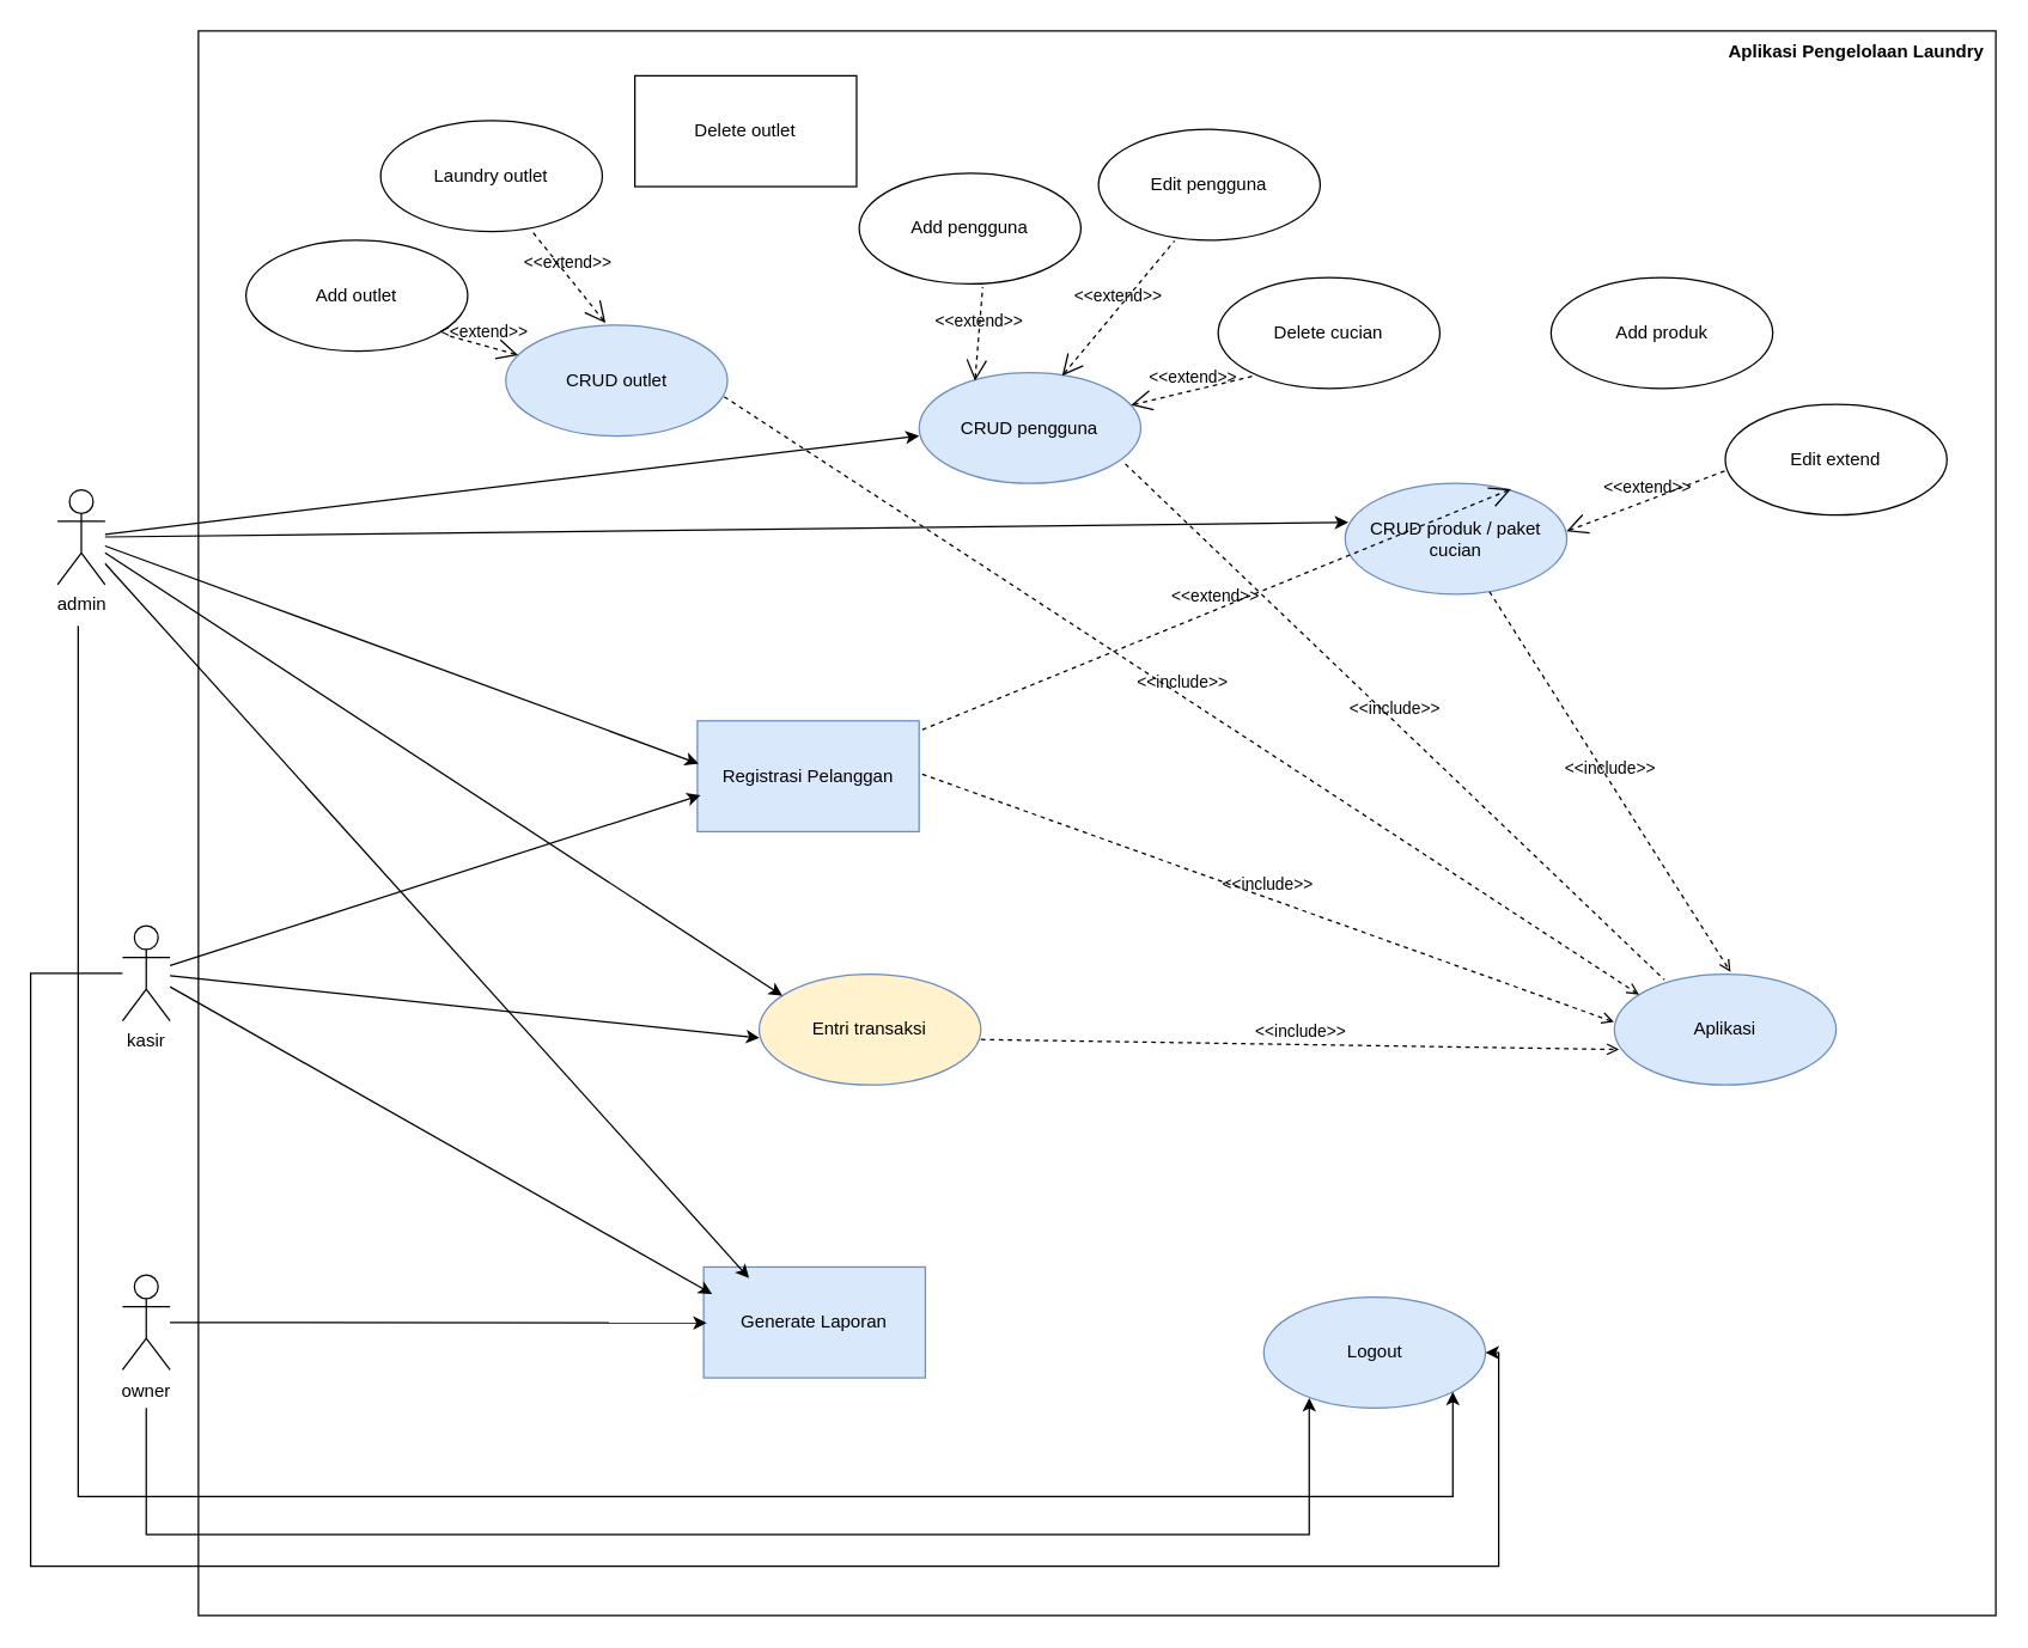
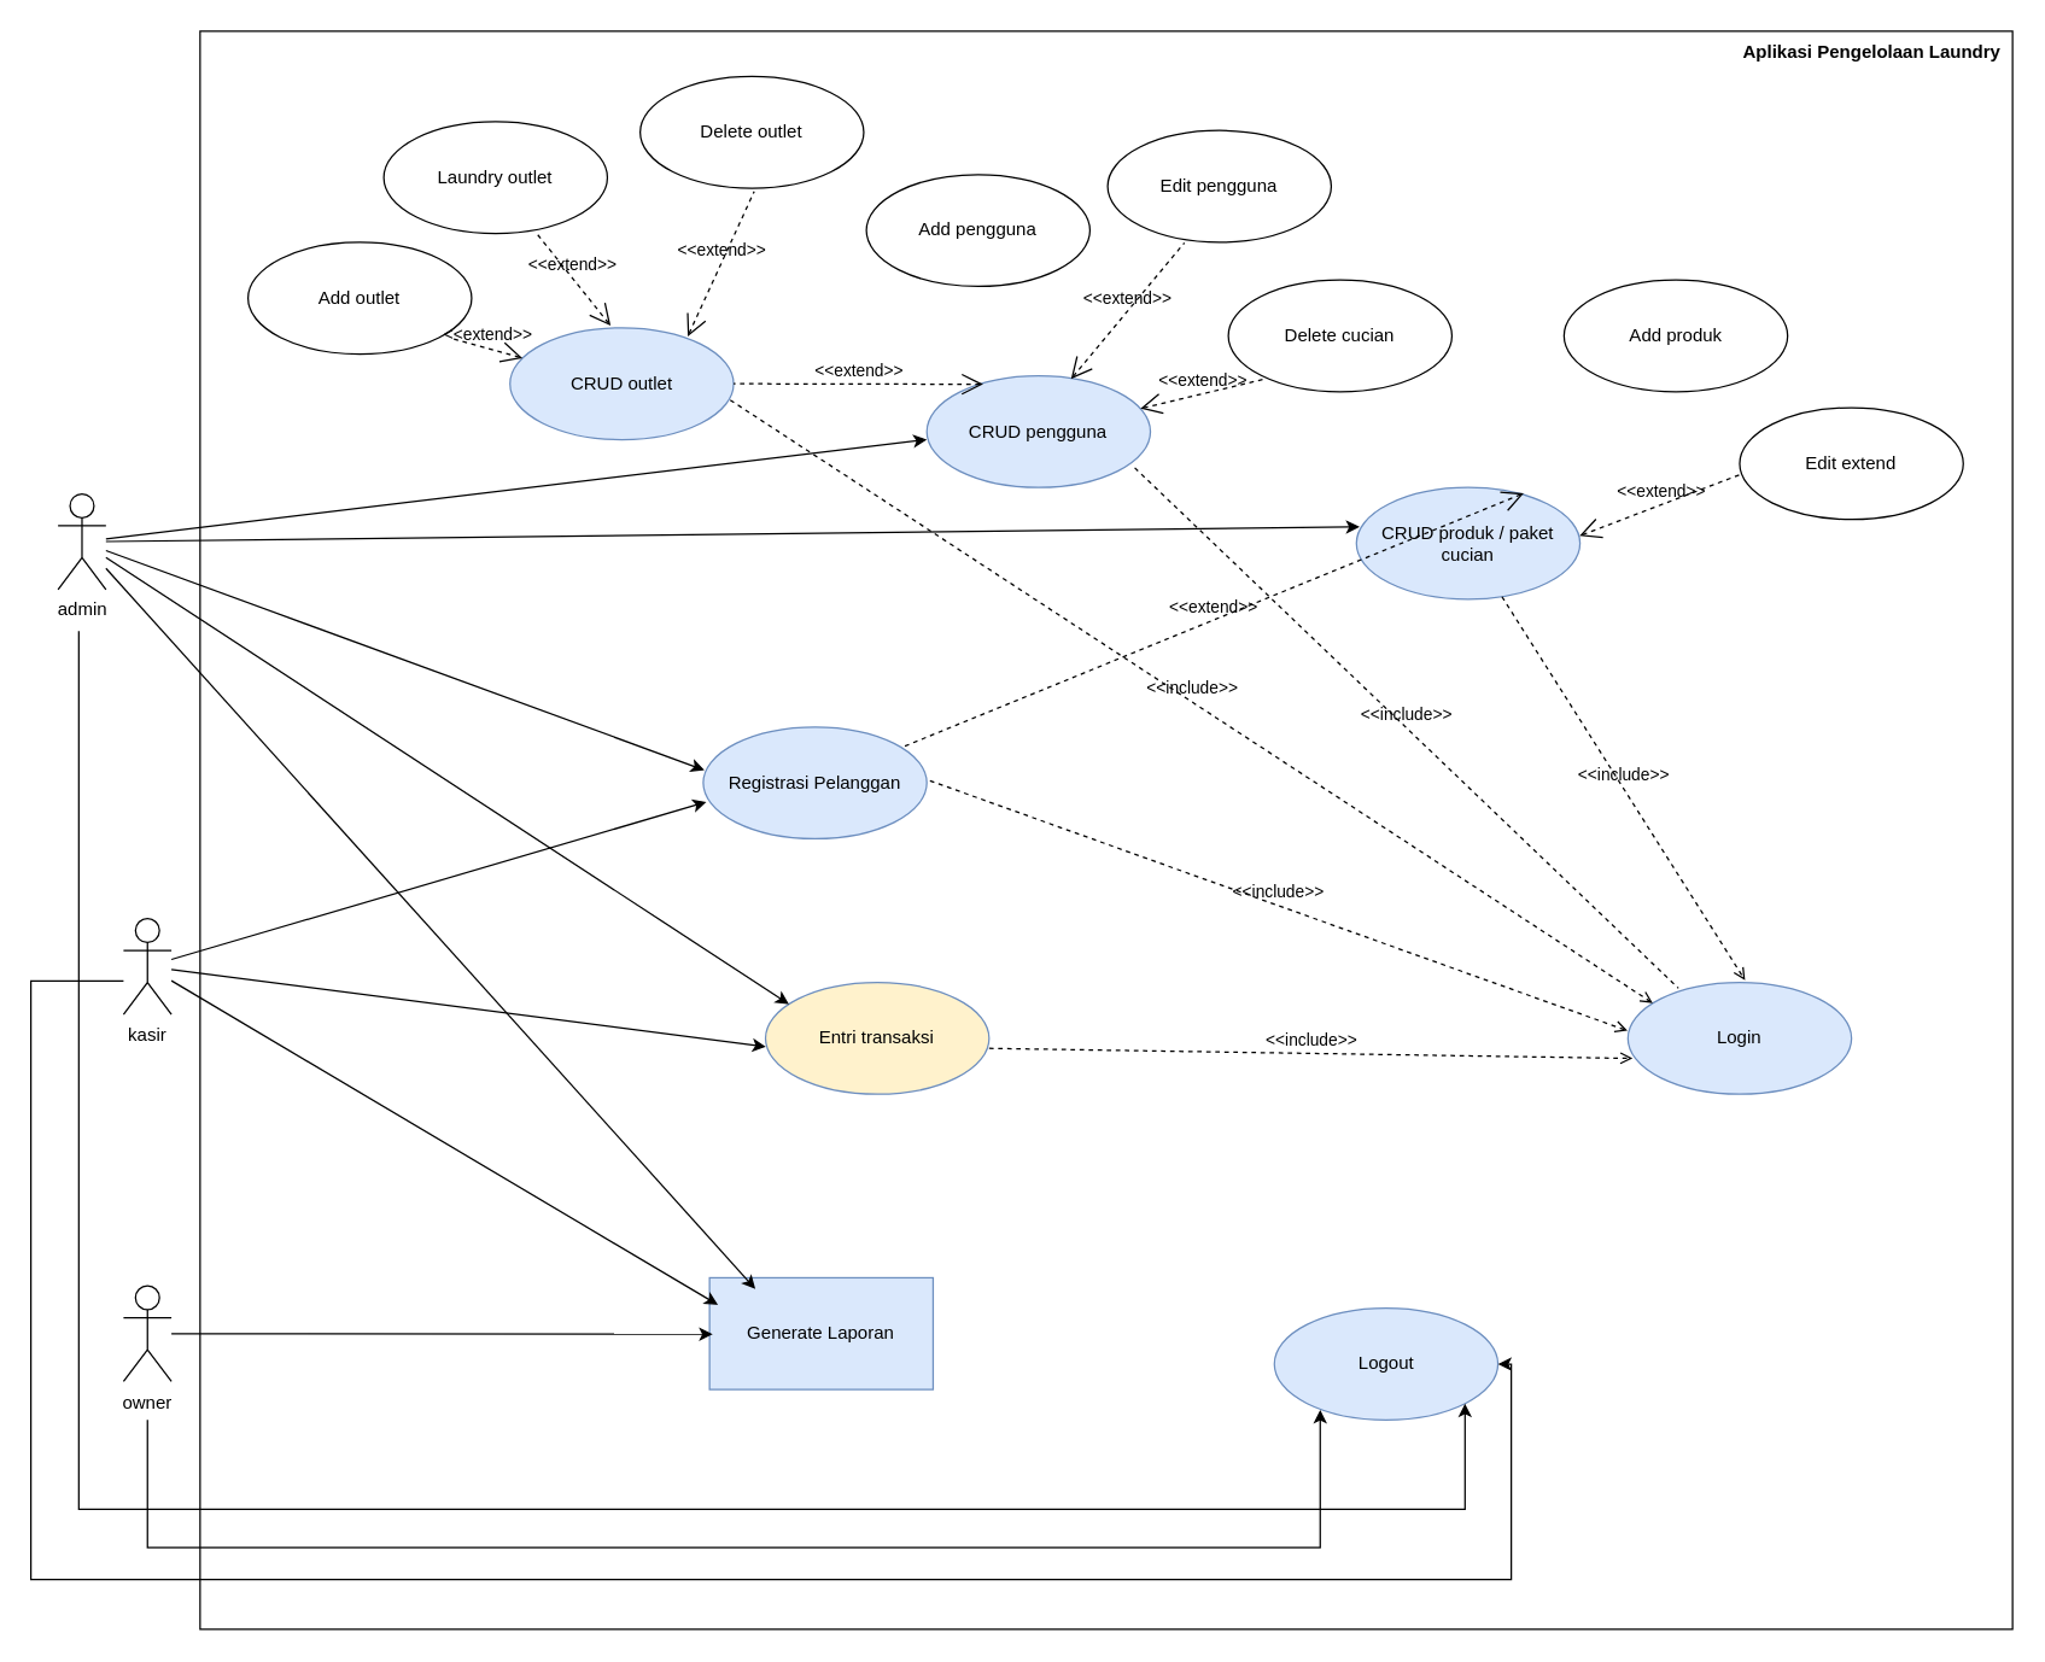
- <mxCell id="6" value="Delete outlet" style="whiteSpace=wrap;html=1;rounded=0;" vertex="1" parent="2"><mxGeometry x="404.003" y="30" width="148.253" height="74.126" as="geometry" /></mxCell>
+ <mxCell id="6" value="Delete outlet" style="ellipse;whiteSpace=wrap;html=1;" vertex="1" parent="2"><mxGeometry x="404.003" y="30" width="148.253" height="74.126" as="geometry" /></mxCell>
+ <mxCell id="37" value="&amp;lt;&amp;lt;extend&amp;gt;&amp;gt;" style="edgeStyle=none;html=1;startArrow=open;endArrow=none;startSize=12;verticalAlign=bottom;dashed=1;labelBackgroundColor=none;entryX=0.51;entryY=1.029;entryDx=0;entryDy=0;entryPerimeter=0;exitX=0.795;exitY=0.076;exitDx=0;exitDy=0;exitPerimeter=0;" edge="1" parent="2" source="10" target="6"><mxGeometry y="21" width="160" as="geometry"><mxPoint x="354.641" y="232.169" as="sourcePoint" /><mxPoint x="241.398" y="186.556" as="targetPoint" /></mxGeometry></mxCell>
- <mxCell id="41" value="&amp;lt;&amp;lt;extend&amp;gt;&amp;gt;" style="edgeStyle=none;html=1;startArrow=open;endArrow=none;startSize=12;verticalAlign=bottom;dashed=1;labelBackgroundColor=none;entryX=0.557;entryY=1.029;entryDx=0;entryDy=0;entryPerimeter=0;exitX=0.252;exitY=0.076;exitDx=0;exitDy=0;exitPerimeter=0;" edge="1" parent="2" source="11" target="38"><mxGeometry y="21" width="160" as="geometry"><mxPoint x="446.136" y="213.008" as="sourcePoint" /><mxPoint x="446.242" y="107.865" as="targetPoint" /></mxGeometry></mxCell>
+ <mxCell id="41" value="&amp;lt;&amp;lt;extend&amp;gt;&amp;gt;" style="edgeStyle=none;html=1;startArrow=open;endArrow=none;startSize=12;verticalAlign=bottom;dashed=1;labelBackgroundColor=none;exitX=0.252;exitY=0.076;exitDx=0;exitDy=0;exitPerimeter=0;" edge="1" parent="2" source="11" target="10"><mxGeometry y="21" width="160" as="geometry"><mxPoint x="446.136" y="213.008" as="sourcePoint" /><mxPoint x="446.242" y="107.865" as="targetPoint" /></mxGeometry></mxCell>
- <mxCell id="13" value="Registrasi Pelanggan" style="whiteSpace=wrap;html=1;fillColor=#dae8fc;strokeColor=#6c8ebf;rounded=0;" parent="2" vertex="1"><mxGeometry x="445.818" y="461.522" width="148.253" height="74.126" as="geometry" /></mxCell>
+ <mxCell id="13" value="Registrasi Pelanggan" style="ellipse;whiteSpace=wrap;html=1;fillColor=#dae8fc;strokeColor=#6c8ebf;" parent="2" vertex="1"><mxGeometry x="445.818" y="461.522" width="148.253" height="74.126" as="geometry" /></mxCell>
- <mxCell id="17" value="kasir" style="shape=umlActor;verticalLabelPosition=bottom;verticalAlign=top;html=1;" parent="2" vertex="1"><mxGeometry x="61.419" y="598.596" width="31.769" height="63.537" as="geometry" /></mxCell>
+ <mxCell id="17" value="kasir" style="shape=umlActor;verticalLabelPosition=bottom;verticalAlign=top;html=1;" parent="2" vertex="1"><mxGeometry x="61.419" y="588.596" width="31.769" height="63.537" as="geometry" /></mxCell>
- <mxCell id="7" value="Aplikasi" style="ellipse;whiteSpace=wrap;html=1;fillColor=#dae8fc;strokeColor=#6c8ebf;" parent="2" vertex="1"><mxGeometry x="1058.95" y="630.954" width="148.253" height="74.126" as="geometry" /></mxCell>
+ <mxCell id="7" value="Login" style="ellipse;whiteSpace=wrap;html=1;fillColor=#dae8fc;strokeColor=#6c8ebf;" parent="2" vertex="1"><mxGeometry x="1058.95" y="630.954" width="148.253" height="74.126" as="geometry" /></mxCell>
